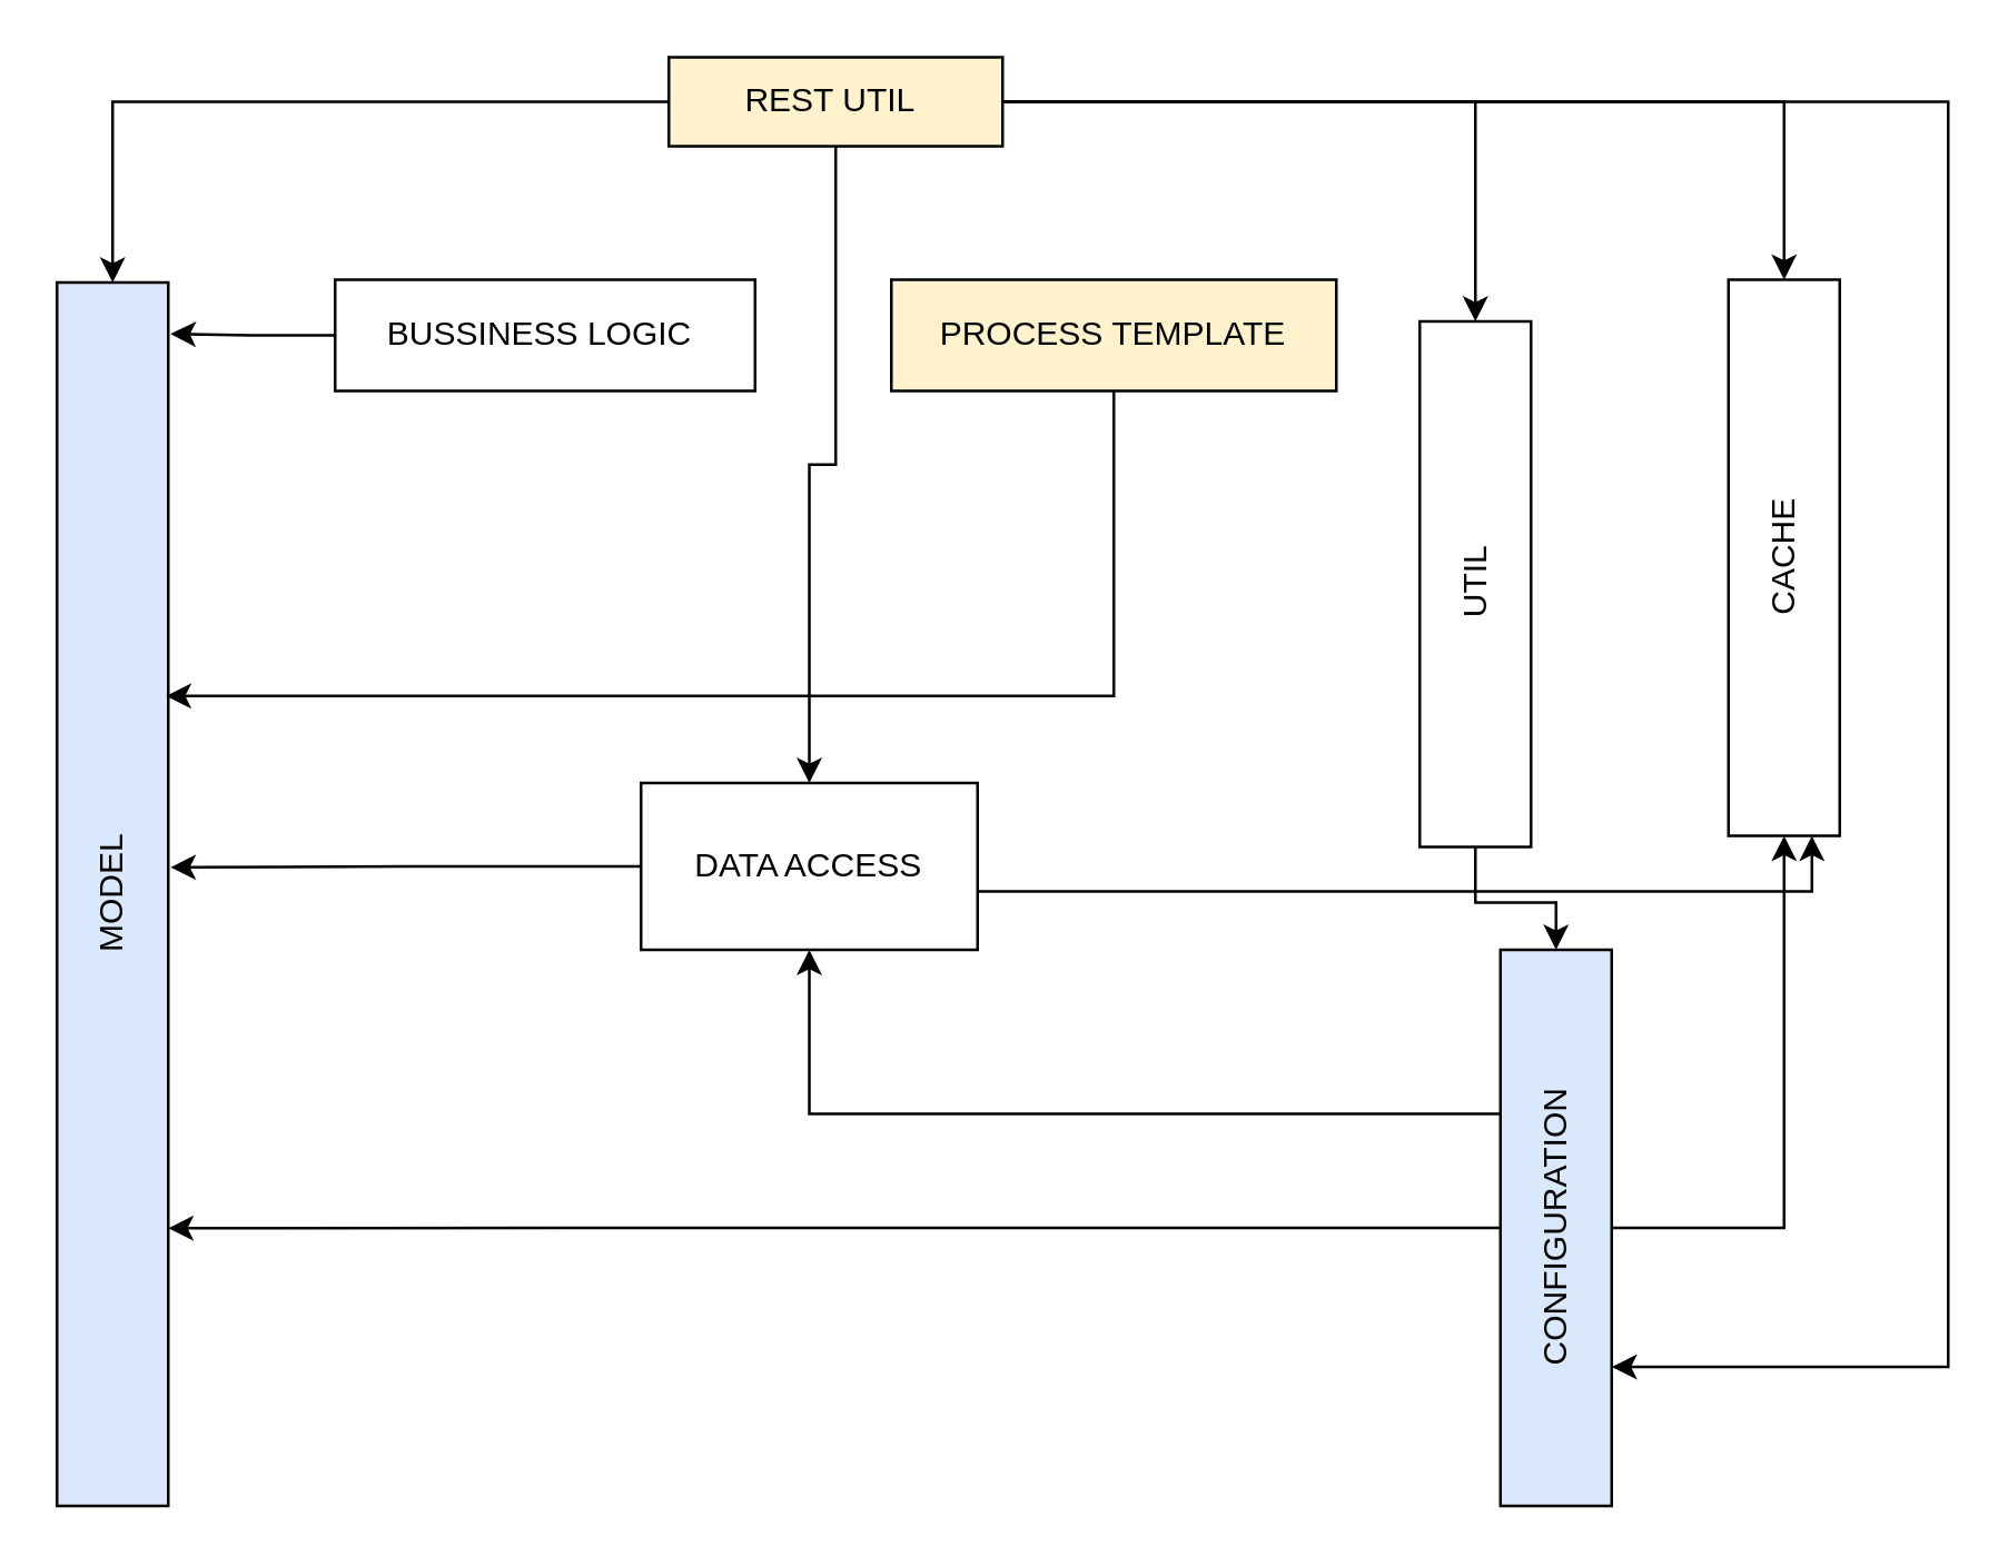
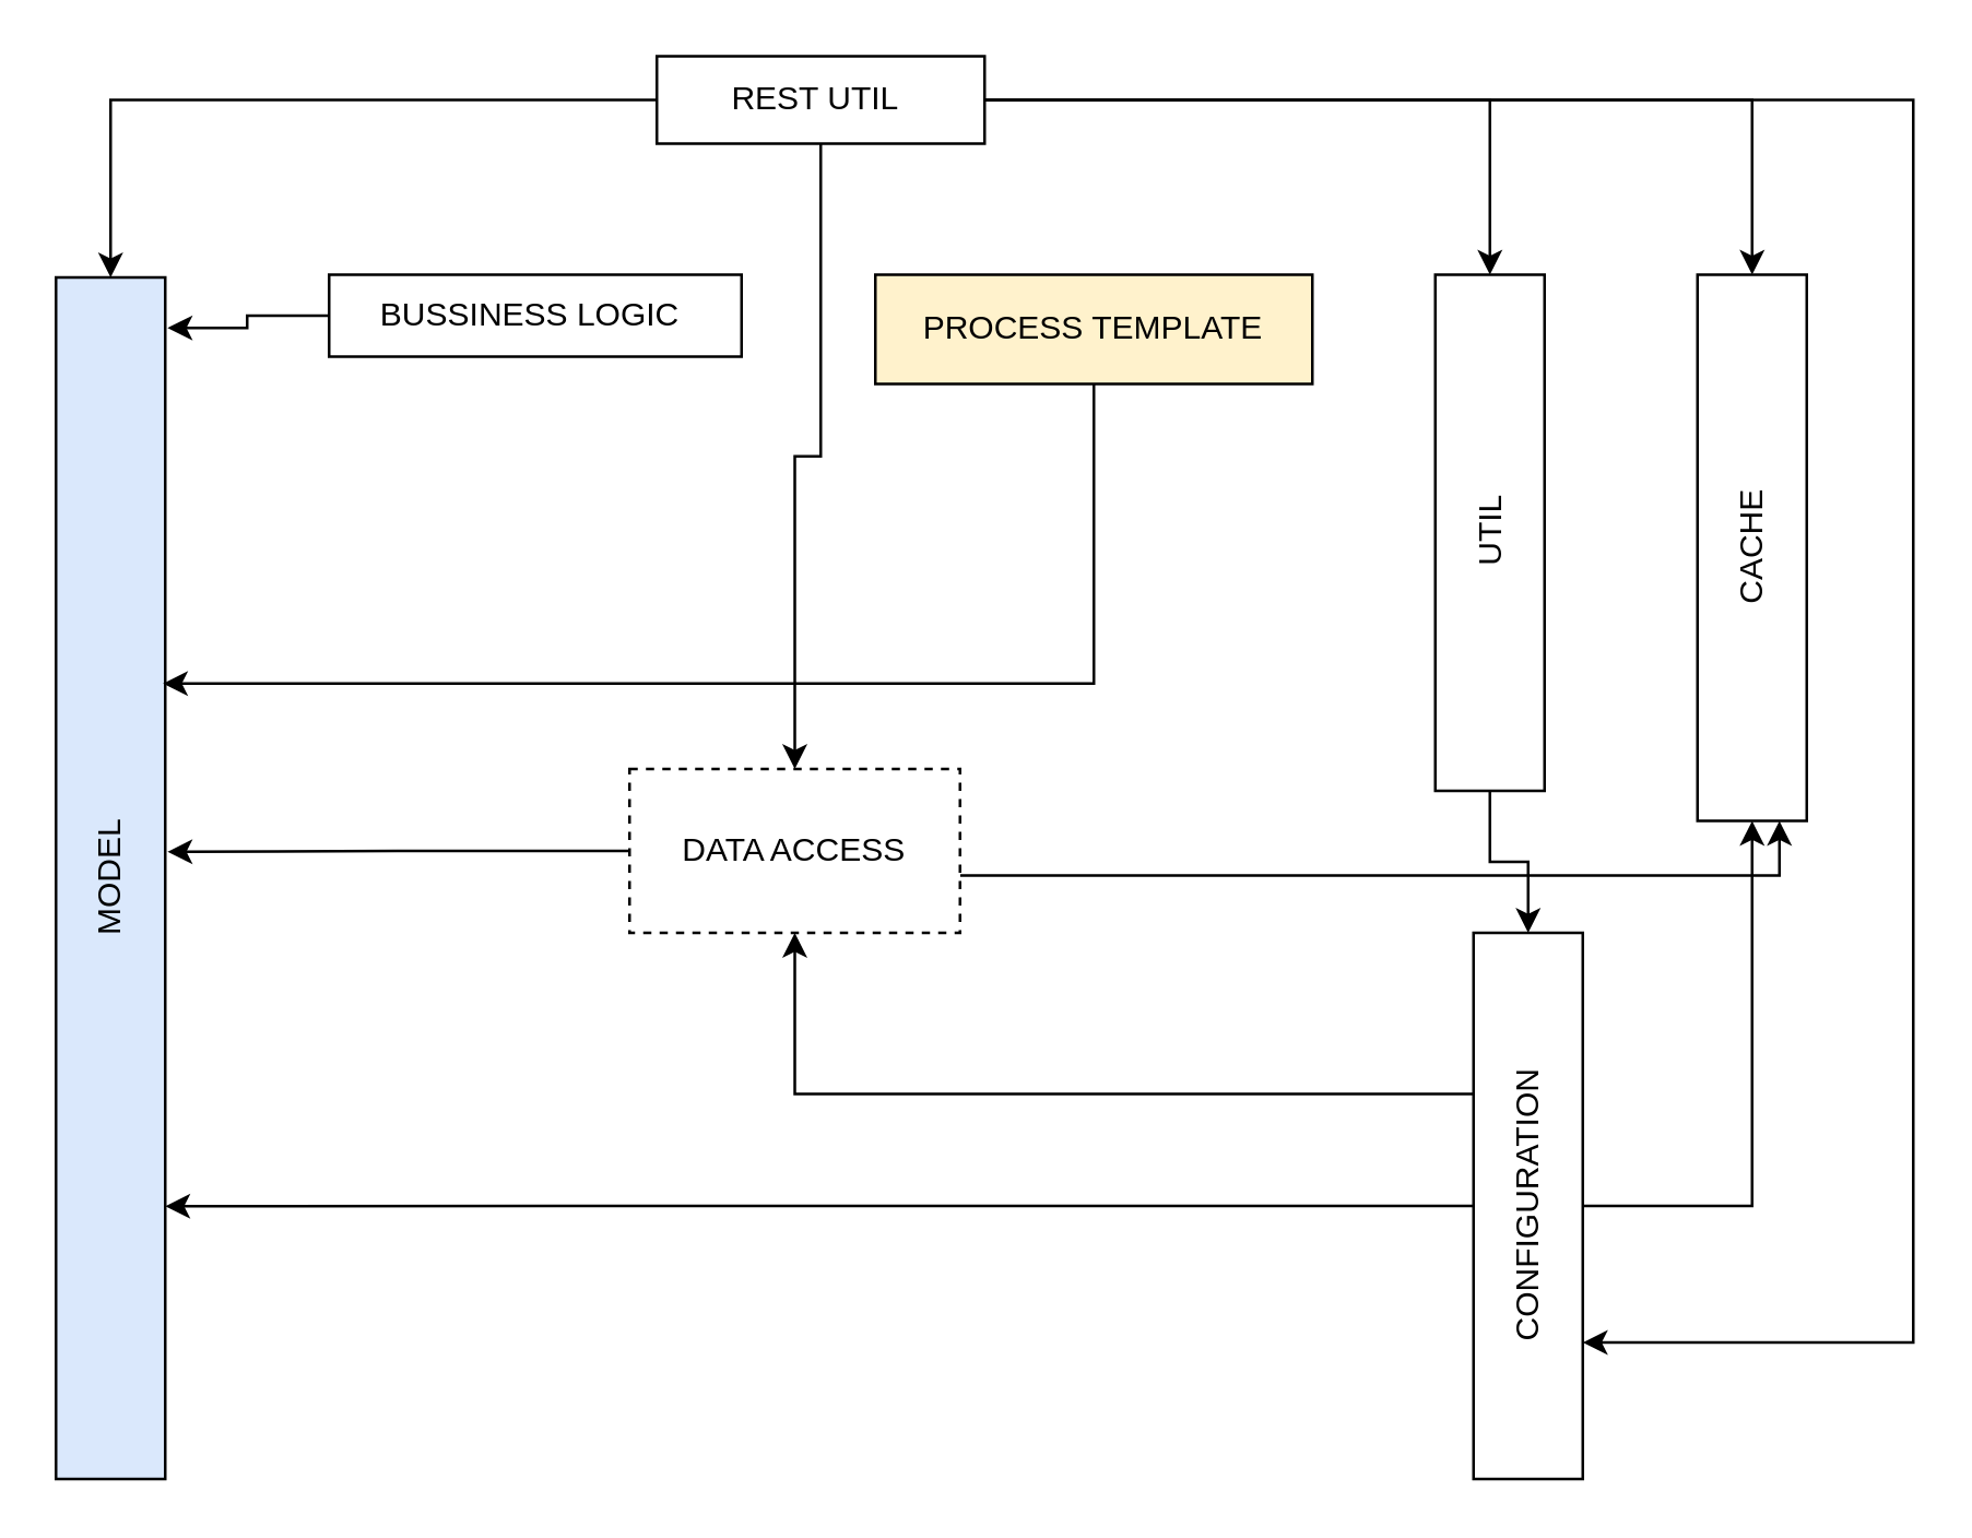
- <mxCell id="7" value="REST UTIL&amp;nbsp;" style="rounded=0;whiteSpace=wrap;html=1;fillColor=#fff2cc;" parent="1" vertex="1"><mxGeometry x="240" y="20" width="120" height="32" as="geometry" /></mxCell>
+ <mxCell id="7" value="REST UTIL&amp;nbsp;" style="rounded=0;whiteSpace=wrap;html=1;" parent="1" vertex="1"><mxGeometry x="240" y="20" width="120" height="32" as="geometry" /></mxCell>
- <mxCell id="10" value="BUSSINESS LOGIC&amp;nbsp;" style="rounded=0;whiteSpace=wrap;html=1;" parent="1" vertex="1"><mxGeometry x="120" y="100" width="151" height="40" as="geometry" /></mxCell>
+ <mxCell id="10" value="BUSSINESS LOGIC&amp;nbsp;" style="rounded=0;whiteSpace=wrap;html=1;" parent="1" vertex="1"><mxGeometry x="120" y="100" width="151" height="30" as="geometry" /></mxCell>
- <mxCell id="14" value="UTIL" style="rounded=0;whiteSpace=wrap;html=1;horizontal=0;" parent="1" vertex="1"><mxGeometry x="510" y="115" width="40" height="189" as="geometry" /></mxCell>
+ <mxCell id="14" value="UTIL" style="rounded=0;whiteSpace=wrap;html=1;horizontal=0;" parent="1" vertex="1"><mxGeometry x="525" y="100" width="40" height="189" as="geometry" /></mxCell>
- <mxCell id="22" value="DATA ACCESS" style="rounded=0;whiteSpace=wrap;html=1;" parent="1" vertex="1"><mxGeometry x="230" y="281" width="121" height="60" as="geometry" /></mxCell>
+ <mxCell id="22" value="DATA ACCESS" style="rounded=0;whiteSpace=wrap;html=1;dashed=1;" parent="1" vertex="1"><mxGeometry x="230" y="281" width="121" height="60" as="geometry" /></mxCell>
- <mxCell id="19" value="CONFIGURATION" style="rounded=0;whiteSpace=wrap;html=1;horizontal=0;fillColor=#dae8fc;" parent="1" vertex="1"><mxGeometry x="539" y="341" width="40" height="200" as="geometry" /></mxCell>
+ <mxCell id="19" value="CONFIGURATION" style="rounded=0;whiteSpace=wrap;html=1;horizontal=0;" parent="1" vertex="1"><mxGeometry x="539" y="341" width="40" height="200" as="geometry" /></mxCell>
